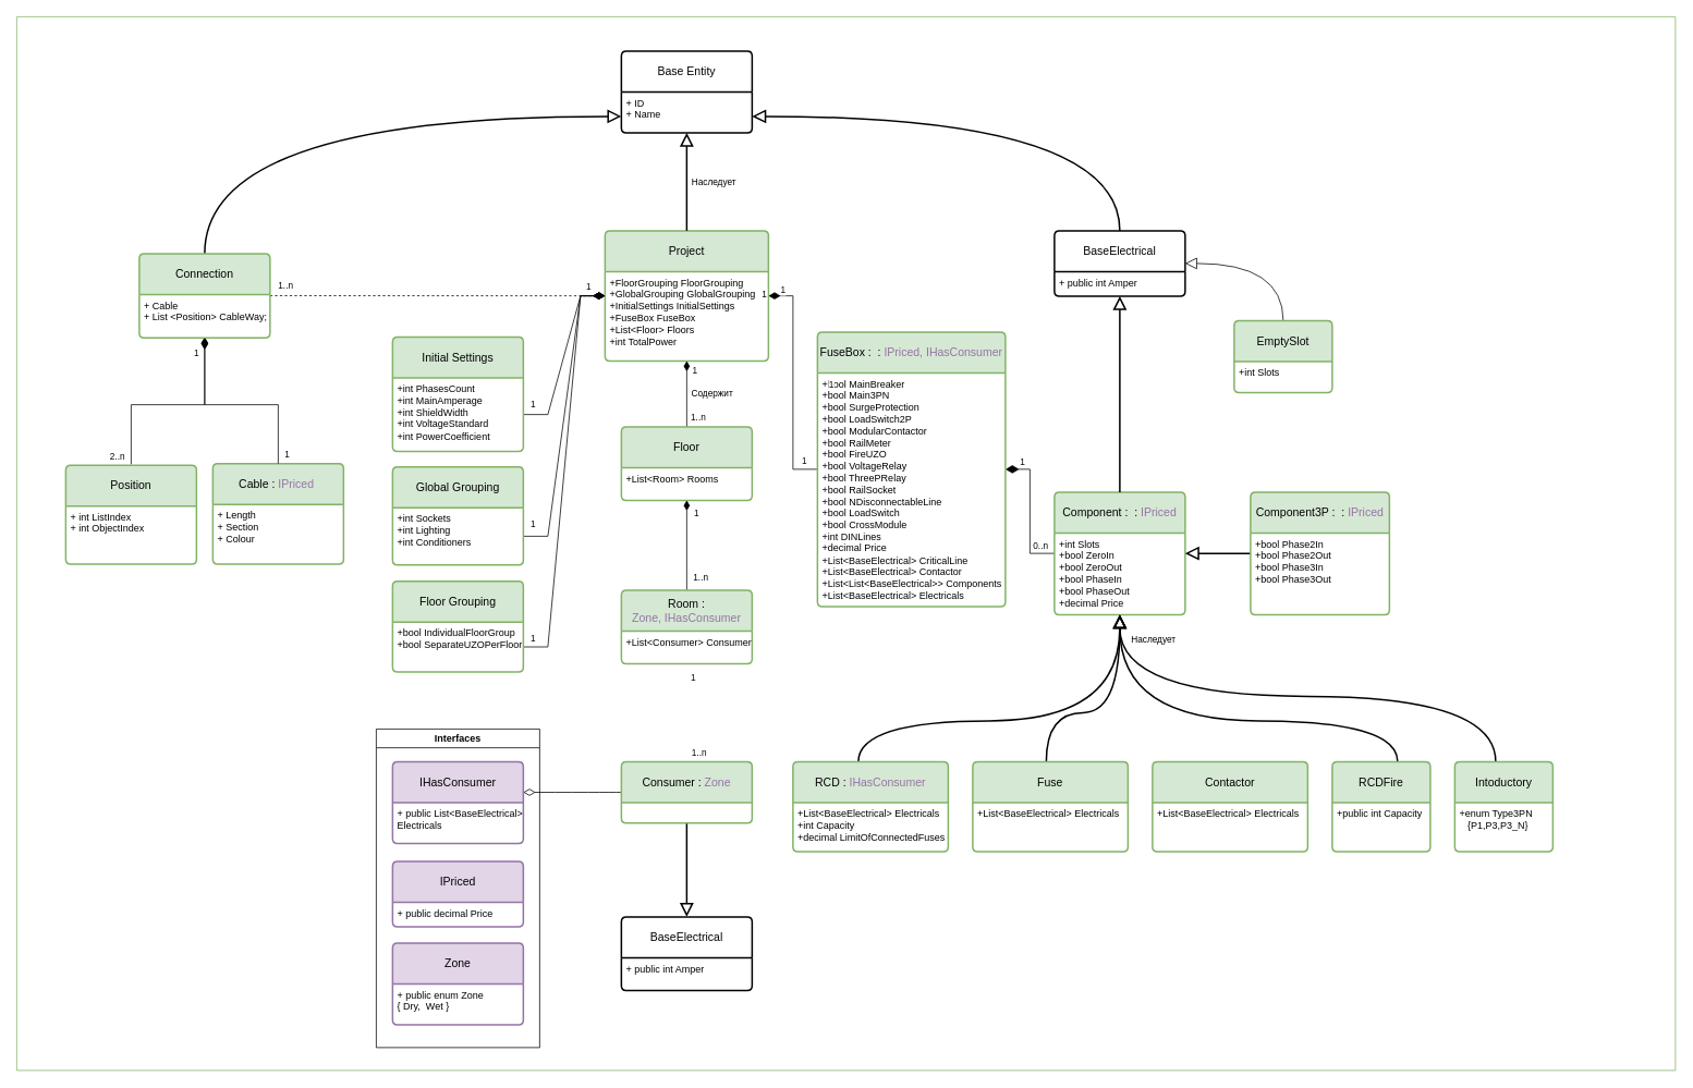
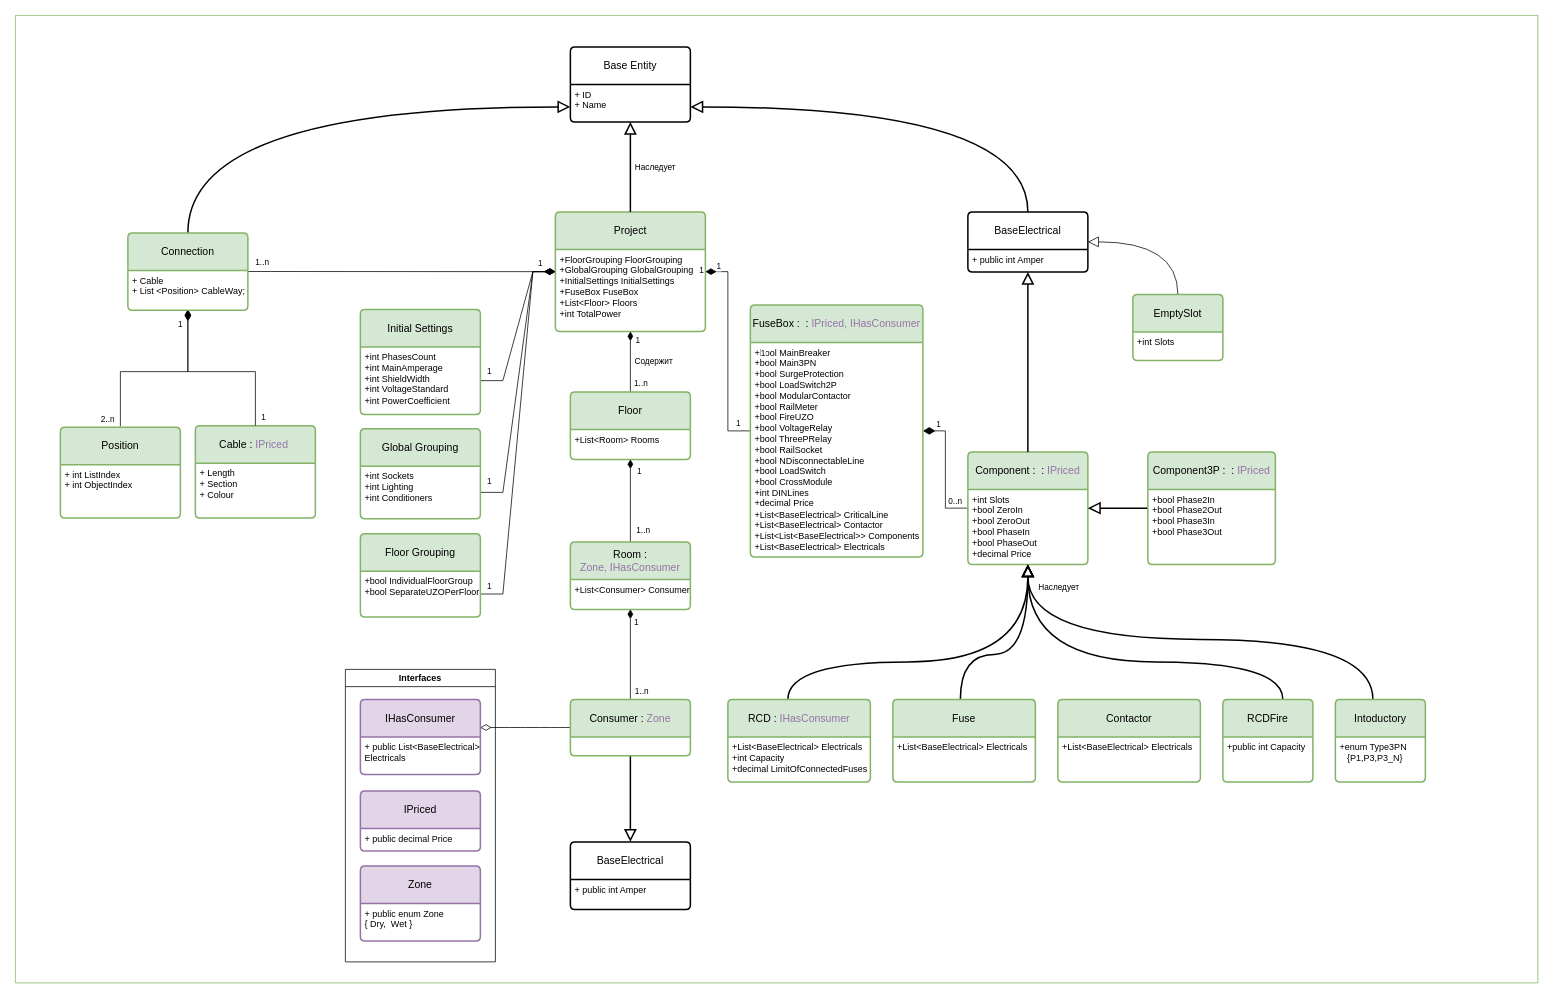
- <mxCell id="39" style="edgeStyle=entityRelationEdgeStyle;rounded=0;orthogonalLoop=1;jettySize=auto;html=1;endArrow=diamondThin;endFill=1;endSize=12;dashed=1;" parent="1" source="58" target="2" edge="1"><mxGeometry relative="1" as="geometry" /></mxCell>
+ <mxCell id="39" style="edgeStyle=entityRelationEdgeStyle;rounded=0;orthogonalLoop=1;jettySize=auto;html=1;endArrow=diamondThin;endFill=1;endSize=12;" parent="1" source="58" target="2" edge="1"><mxGeometry relative="1" as="geometry" /></mxCell>
+ <mxCell id="13" style="edgeStyle=orthogonalEdgeStyle;rounded=0;orthogonalLoop=1;jettySize=auto;html=1;endArrow=diamondThin;endFill=1;endSize=10;" parent="1" source="16" target="11" edge="1"><mxGeometry relative="1" as="geometry" /></mxCell>
